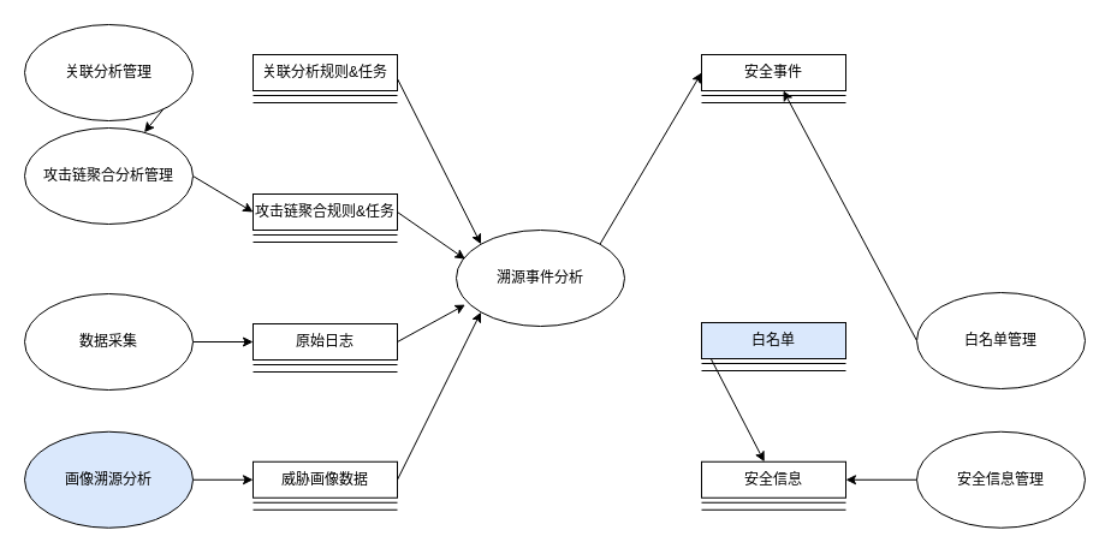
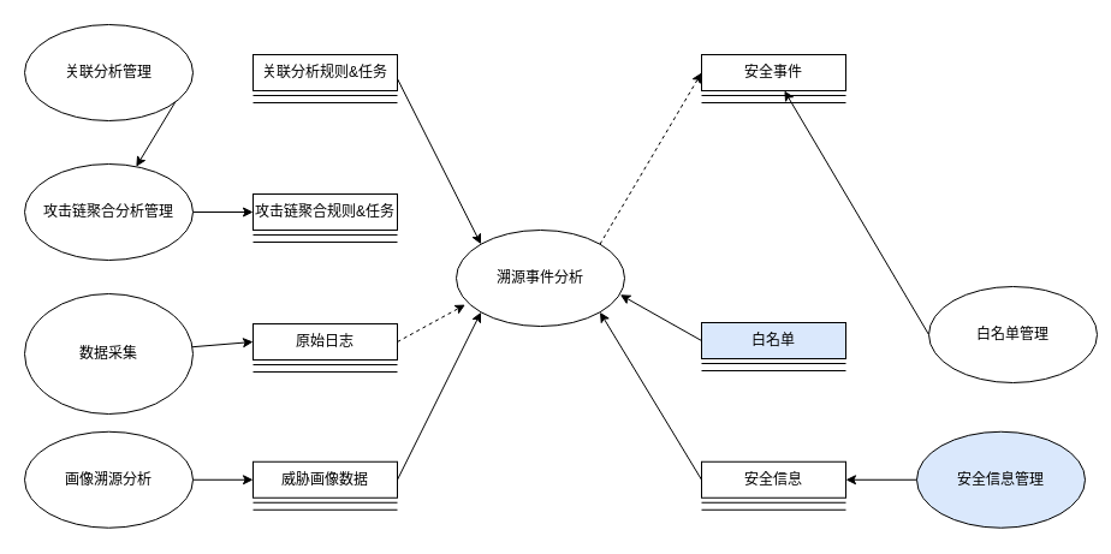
- <mxCell id="3" style="edgeStyle=none;rounded=0;orthogonalLoop=1;jettySize=auto;html=1;exitX=1;exitY=0;exitDx=0;exitDy=0;entryX=0;entryY=0.5;entryDx=0;entryDy=0;" edge="1" parent="1" source="4" target="30"><mxGeometry relative="1" as="geometry" /></mxCell>
+ <mxCell id="3" style="edgeStyle=none;rounded=0;orthogonalLoop=1;jettySize=auto;html=1;exitX=1;exitY=0;exitDx=0;exitDy=0;entryX=0;entryY=0.5;entryDx=0;entryDy=0;dashed=1;" edge="1" parent="1" source="4" target="30"><mxGeometry relative="1" as="geometry" /></mxCell>
- <mxCell id="42" value="攻击链聚合分析管理" style="ellipse;whiteSpace=wrap;html=1;" vertex="1" parent="1"><mxGeometry x="20" y="106" width="140" height="80" as="geometry" /></mxCell>
+ <mxCell id="42" value="攻击链聚合分析管理" style="ellipse;whiteSpace=wrap;html=1;" vertex="1" parent="1"><mxGeometry x="20" y="136" width="140" height="80" as="geometry" /></mxCell>
- <mxCell id="11" style="edgeStyle=none;rounded=0;orthogonalLoop=1;jettySize=auto;html=1;exitX=1;exitY=0.5;exitDx=0;exitDy=0;entryX=0.053;entryY=0.302;entryDx=0;entryDy=0;entryPerimeter=0;" edge="1" parent="1" source="12" target="4"><mxGeometry relative="1" as="geometry" /></mxCell>
- <mxCell id="26" style="edgeStyle=none;rounded=0;orthogonalLoop=1;jettySize=auto;html=1;exitX=1;exitY=0.5;exitDx=0;exitDy=0;entryX=0.053;entryY=0.776;entryDx=0;entryDy=0;entryPerimeter=0;" edge="1" parent="1" source="27" target="4"><mxGeometry relative="1" as="geometry" /></mxCell>
+ <mxCell id="26" style="edgeStyle=none;rounded=0;orthogonalLoop=1;jettySize=auto;html=1;exitX=1;exitY=0.5;exitDx=0;exitDy=0;entryX=0.053;entryY=0.776;entryDx=0;entryDy=0;entryPerimeter=0;dashed=1;" edge="1" parent="1" source="27" target="4"><mxGeometry relative="1" as="geometry" /></mxCell>
- <mxCell id="33" value="白名单管理" style="ellipse;whiteSpace=wrap;html=1;" vertex="1" parent="1"><mxGeometry x="762" y="243" width="140" height="80" as="geometry" /></mxCell>
+ <mxCell id="33" value="白名单管理" style="ellipse;whiteSpace=wrap;html=1;" vertex="1" parent="1"><mxGeometry x="772" y="238" width="140" height="80" as="geometry" /></mxCell>
- <mxCell id="25" value="数据采集" style="ellipse;whiteSpace=wrap;html=1;" vertex="1" parent="1"><mxGeometry x="20" y="244" width="140" height="80" as="geometry" /></mxCell>
+ <mxCell id="25" value="数据采集" style="ellipse;whiteSpace=wrap;html=1;" vertex="1" parent="1"><mxGeometry x="20" y="244" width="140" height="100" as="geometry" /></mxCell>
+ <mxCell id="19" style="edgeStyle=none;rounded=0;orthogonalLoop=1;jettySize=auto;html=1;entryX=1;entryY=1;entryDx=0;entryDy=0;exitX=0;exitY=0.5;exitDx=0;exitDy=0;" edge="1" parent="1" source="20" target="4"><mxGeometry relative="1" as="geometry"><mxPoint x="679" y="331" as="targetPoint" /></mxGeometry></mxCell>
- <mxCell id="15" style="edgeStyle=none;rounded=0;orthogonalLoop=1;jettySize=auto;html=1;exitX=0;exitY=0.5;exitDx=0;exitDy=0;" edge="1" parent="1" source="16" target="20"><mxGeometry relative="1" as="geometry" /></mxCell>
+ <mxCell id="15" style="edgeStyle=none;rounded=0;orthogonalLoop=1;jettySize=auto;html=1;exitX=0;exitY=0.5;exitDx=0;exitDy=0;entryX=0.974;entryY=0.672;entryDx=0;entryDy=0;entryPerimeter=0;" edge="1" parent="1" source="16" target="4"><mxGeometry relative="1" as="geometry" /></mxCell>
- <mxCell id="36" value="画像溯源分析" style="ellipse;whiteSpace=wrap;html=1;fillColor=#dae8fc;" vertex="1" parent="1"><mxGeometry x="20" y="358.75" width="140" height="80" as="geometry" /></mxCell>
+ <mxCell id="36" value="画像溯源分析" style="ellipse;whiteSpace=wrap;html=1;" vertex="1" parent="1"><mxGeometry x="20" y="358.75" width="140" height="80" as="geometry" /></mxCell>
- <mxCell id="34" value="安全信息管理" style="ellipse;whiteSpace=wrap;html=1;" vertex="1" parent="1"><mxGeometry x="762" y="358.75" width="140" height="80" as="geometry" /></mxCell>
+ <mxCell id="34" value="安全信息管理" style="ellipse;whiteSpace=wrap;html=1;fillColor=#dae8fc;" vertex="1" parent="1"><mxGeometry x="762" y="358.75" width="140" height="80" as="geometry" /></mxCell>
